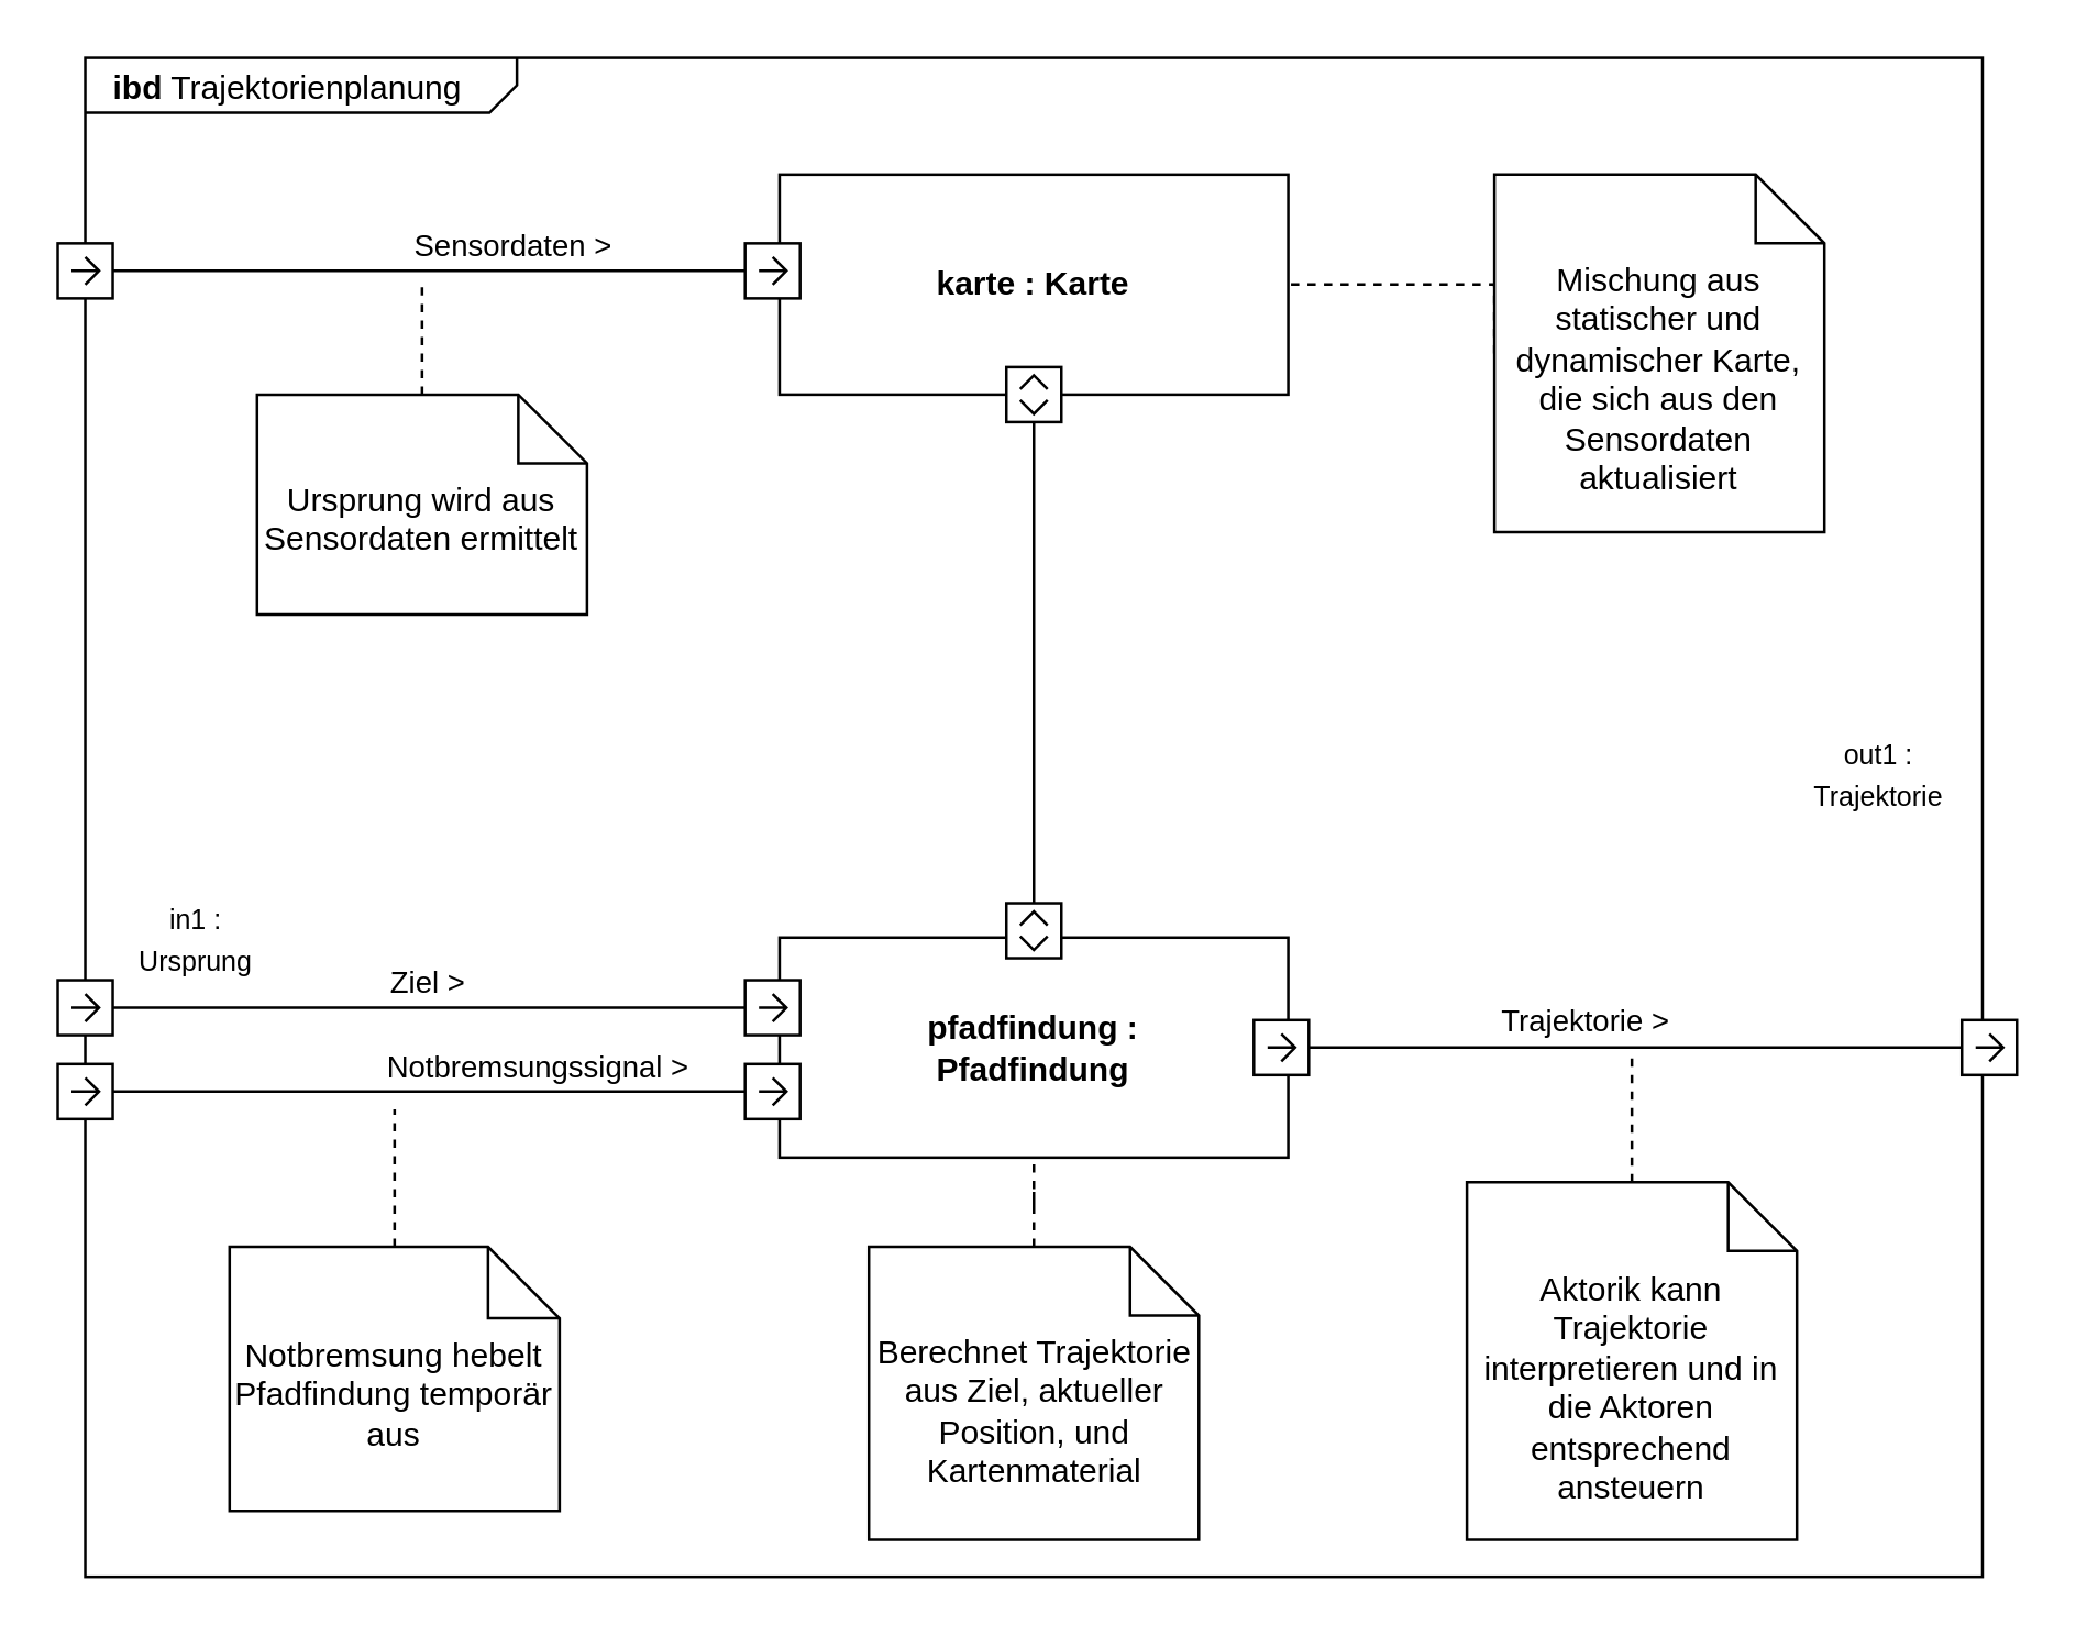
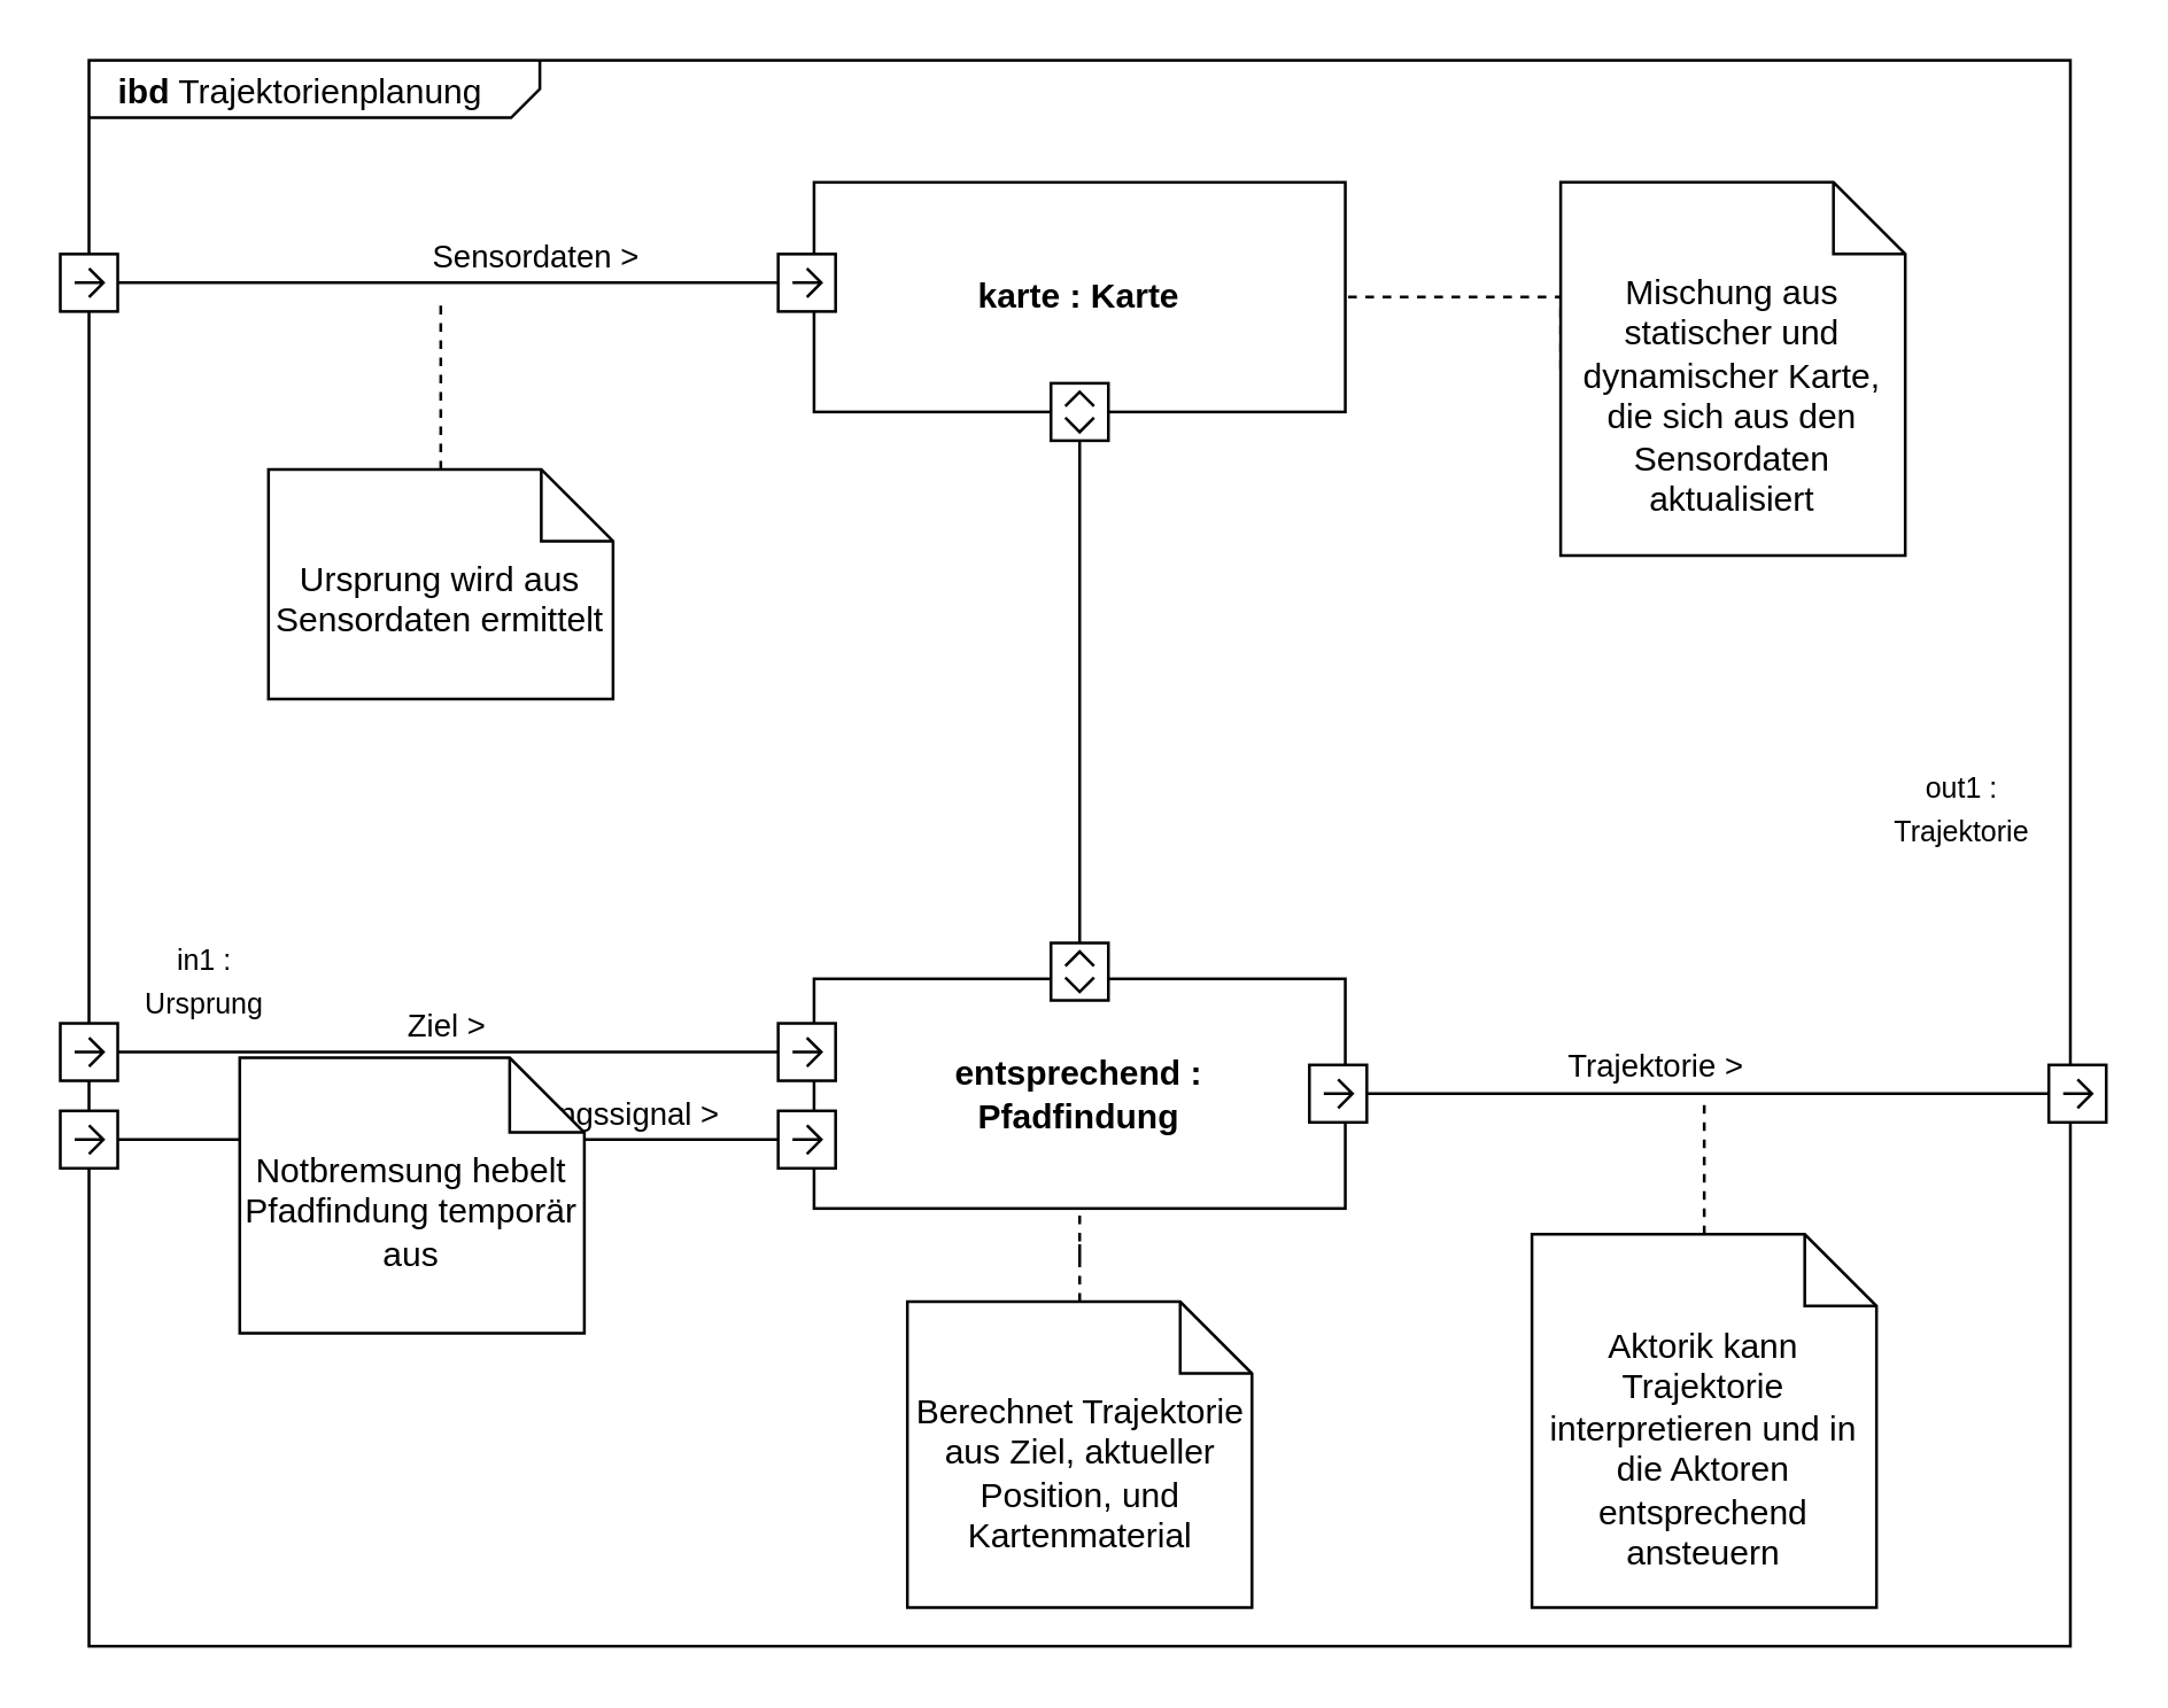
- <mxCell id="16" value="Ursprung wird aus Sensordaten ermittelt" style="shape=note2;boundedLbl=1;whiteSpace=wrap;html=1;size=25;verticalAlign=top;align=center;" vertex="1" parent="1"><mxGeometry x="93" y="143" width="120" height="80" as="geometry" /></mxCell>
+ <mxCell id="16" value="Ursprung wird aus Sensordaten ermittelt" style="shape=note2;boundedLbl=1;whiteSpace=wrap;html=1;size=25;verticalAlign=top;align=center;" vertex="1" parent="1"><mxGeometry x="93" y="163" width="120" height="80" as="geometry" /></mxCell>
- <mxCell id="3" value="pfadfindung :&lt;br style=&quot;border-color: var(--border-color);&quot;&gt;Pfadfindung" style="strokeColor=inherit;fillColor=inherit;gradientColor=inherit;shape=rect;html=1;fontStyle=1;whiteSpace=wrap;align=center;" parent="1" vertex="1"><mxGeometry x="283" y="340.5" width="185" height="80" as="geometry" /></mxCell>
+ <mxCell id="3" value="entsprechend :&lt;br style=&quot;border-color: var(--border-color);&quot;&gt;Pfadfindung" style="strokeColor=inherit;fillColor=inherit;gradientColor=inherit;shape=rect;html=1;fontStyle=1;whiteSpace=wrap;align=center;" parent="1" vertex="1"><mxGeometry x="283" y="340.5" width="185" height="80" as="geometry" /></mxCell>
- <mxCell id="18" value="Notbremsung hebelt Pfadfindung temporär aus" style="shape=note2;boundedLbl=1;whiteSpace=wrap;html=1;size=26;verticalAlign=top;align=center;" vertex="1" parent="1"><mxGeometry x="83" y="453" width="120" height="96" as="geometry" /></mxCell>
+ <mxCell id="18" value="Notbremsung hebelt Pfadfindung temporär aus" style="shape=note2;boundedLbl=1;whiteSpace=wrap;html=1;size=26;verticalAlign=top;align=center;" vertex="1" parent="1"><mxGeometry x="83" y="368" width="120" height="96" as="geometry" /></mxCell>
